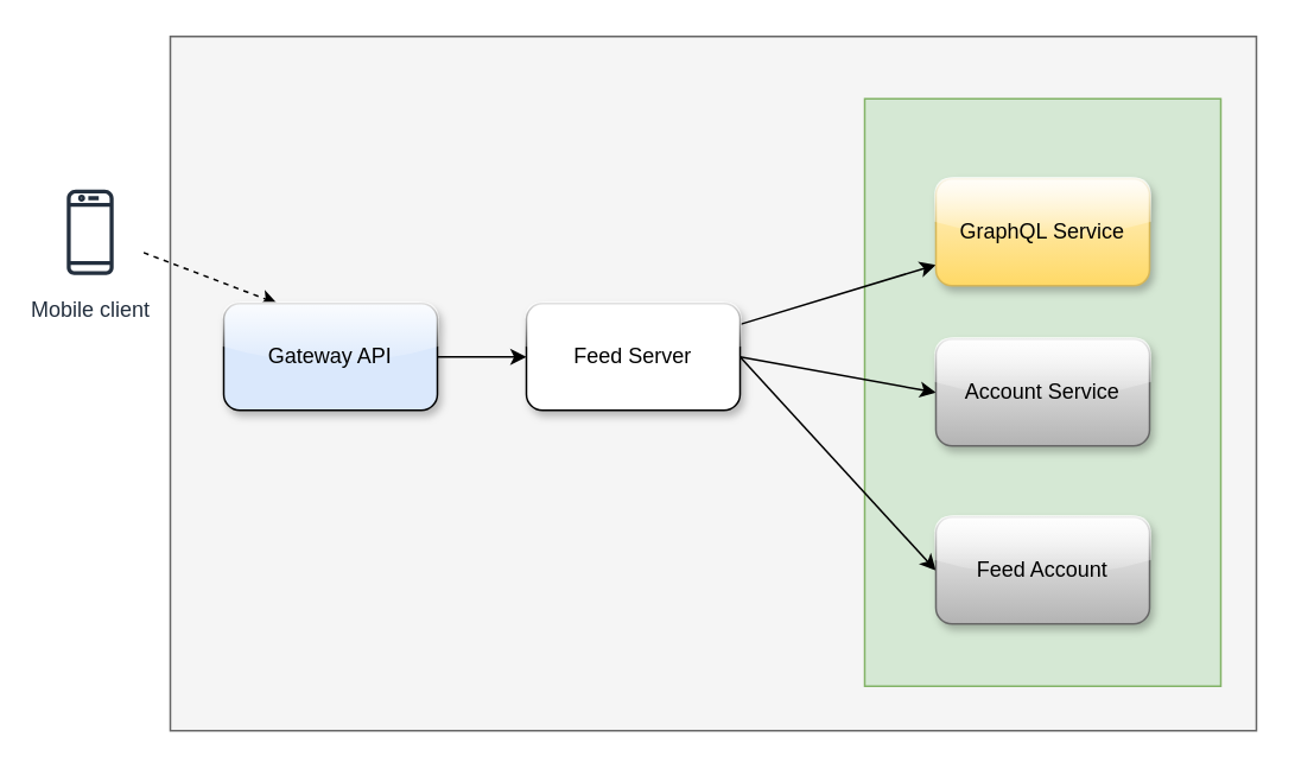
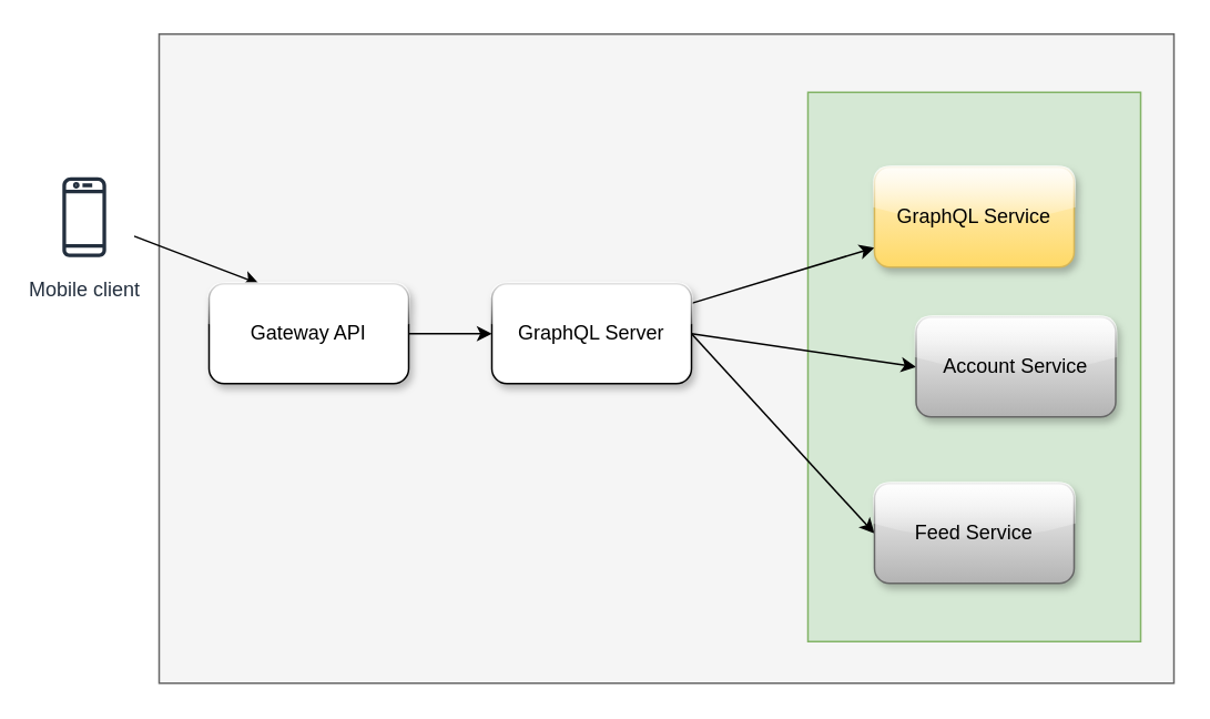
- <mxCell id="4" style="rounded=0;orthogonalLoop=1;jettySize=auto;html=1;entryX=0.25;entryY=0;entryDx=0;entryDy=0;dashed=1;" parent="1" source="5" target="11" edge="1"><mxGeometry relative="1" as="geometry" /></mxCell>
+ <mxCell id="4" style="rounded=0;orthogonalLoop=1;jettySize=auto;html=1;entryX=0.25;entryY=0;entryDx=0;entryDy=0;" parent="1" source="5" target="11" edge="1"><mxGeometry relative="1" as="geometry" /></mxCell>
- <mxCell id="11" value="Gateway API" style="rounded=1;whiteSpace=wrap;html=1;glass=1;shadow=1;fillColor=#dae8fc;" parent="1" vertex="1"><mxGeometry x="125" y="170" width="120" height="60" as="geometry" /></mxCell>
+ <mxCell id="11" value="Gateway API" style="rounded=1;whiteSpace=wrap;html=1;glass=1;shadow=1;" parent="1" vertex="1"><mxGeometry x="125" y="170" width="120" height="60" as="geometry" /></mxCell>
- <mxCell id="9" value="Feed Server" style="rounded=1;whiteSpace=wrap;html=1;glass=1;shadow=1;" parent="1" vertex="1"><mxGeometry x="295" y="170" width="120" height="60" as="geometry" /></mxCell>
+ <mxCell id="9" value="GraphQL Server" style="rounded=1;whiteSpace=wrap;html=1;glass=1;shadow=1;" parent="1" vertex="1"><mxGeometry x="295" y="170" width="120" height="60" as="geometry" /></mxCell>
- <mxCell id="13" value="Account Service" style="rounded=1;whiteSpace=wrap;html=1;glass=1;shadow=1;fillColor=#f5f5f5;gradientColor=#b3b3b3;strokeColor=#666666;" parent="1" vertex="1"><mxGeometry x="525" y="190" width="120" height="60" as="geometry" /></mxCell>
+ <mxCell id="13" value="Account Service" style="rounded=1;whiteSpace=wrap;html=1;glass=1;shadow=1;fillColor=#f5f5f5;gradientColor=#b3b3b3;strokeColor=#666666;" parent="1" vertex="1"><mxGeometry x="550" y="190" width="120" height="60" as="geometry" /></mxCell>
- <mxCell id="14" value="Feed Account" style="rounded=1;whiteSpace=wrap;html=1;glass=1;shadow=1;fillColor=#f5f5f5;gradientColor=#b3b3b3;strokeColor=#666666;" parent="1" vertex="1"><mxGeometry x="525" y="290" width="120" height="60" as="geometry" /></mxCell>
+ <mxCell id="14" value="Feed Service" style="rounded=1;whiteSpace=wrap;html=1;glass=1;shadow=1;fillColor=#f5f5f5;gradientColor=#b3b3b3;strokeColor=#666666;" parent="1" vertex="1"><mxGeometry x="525" y="290" width="120" height="60" as="geometry" /></mxCell>
